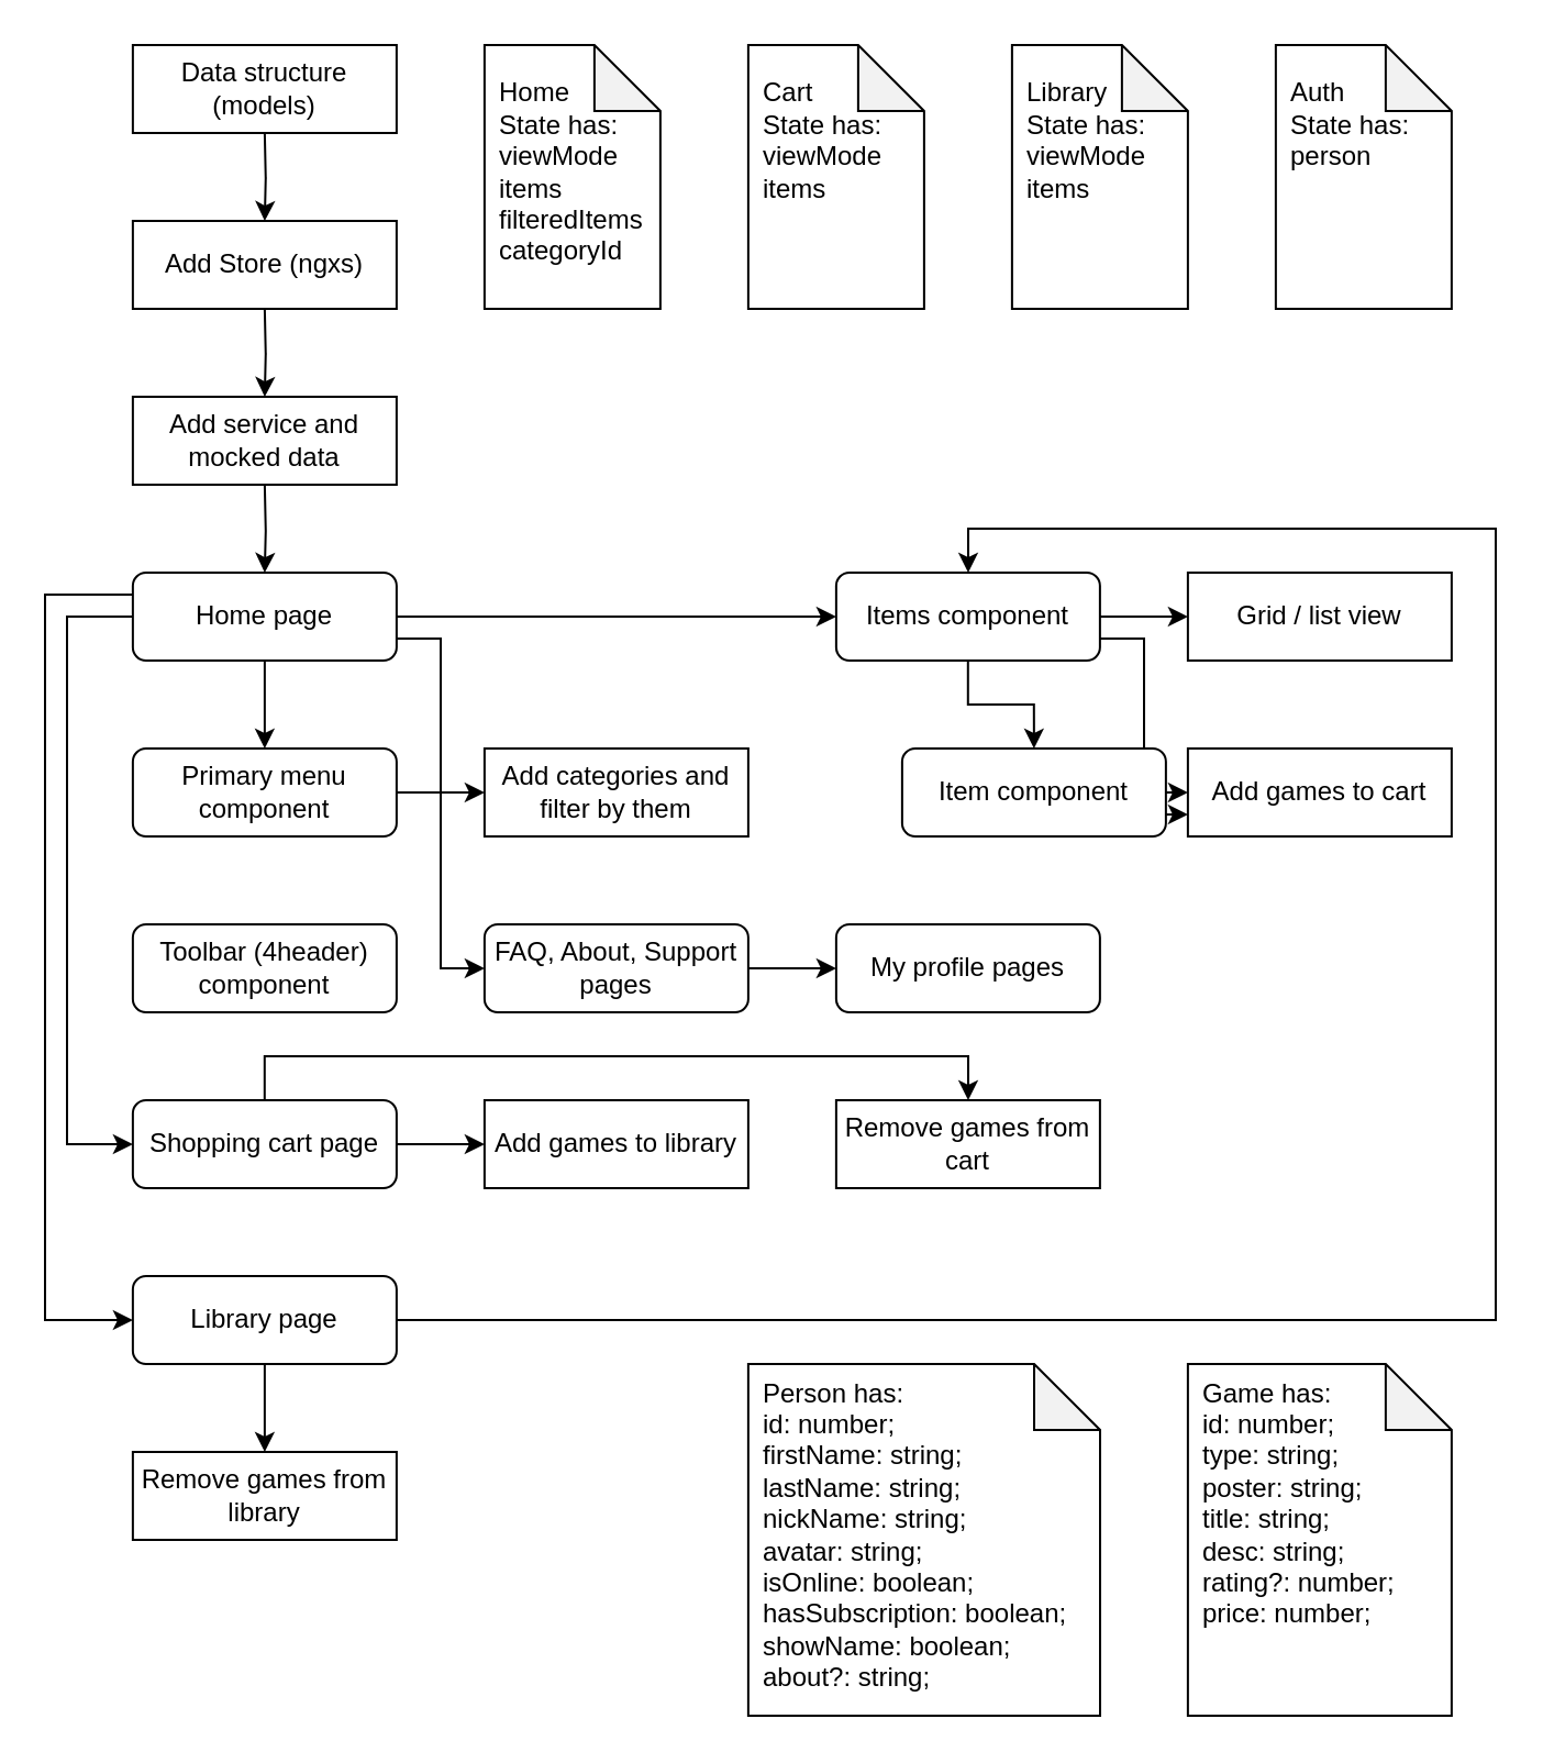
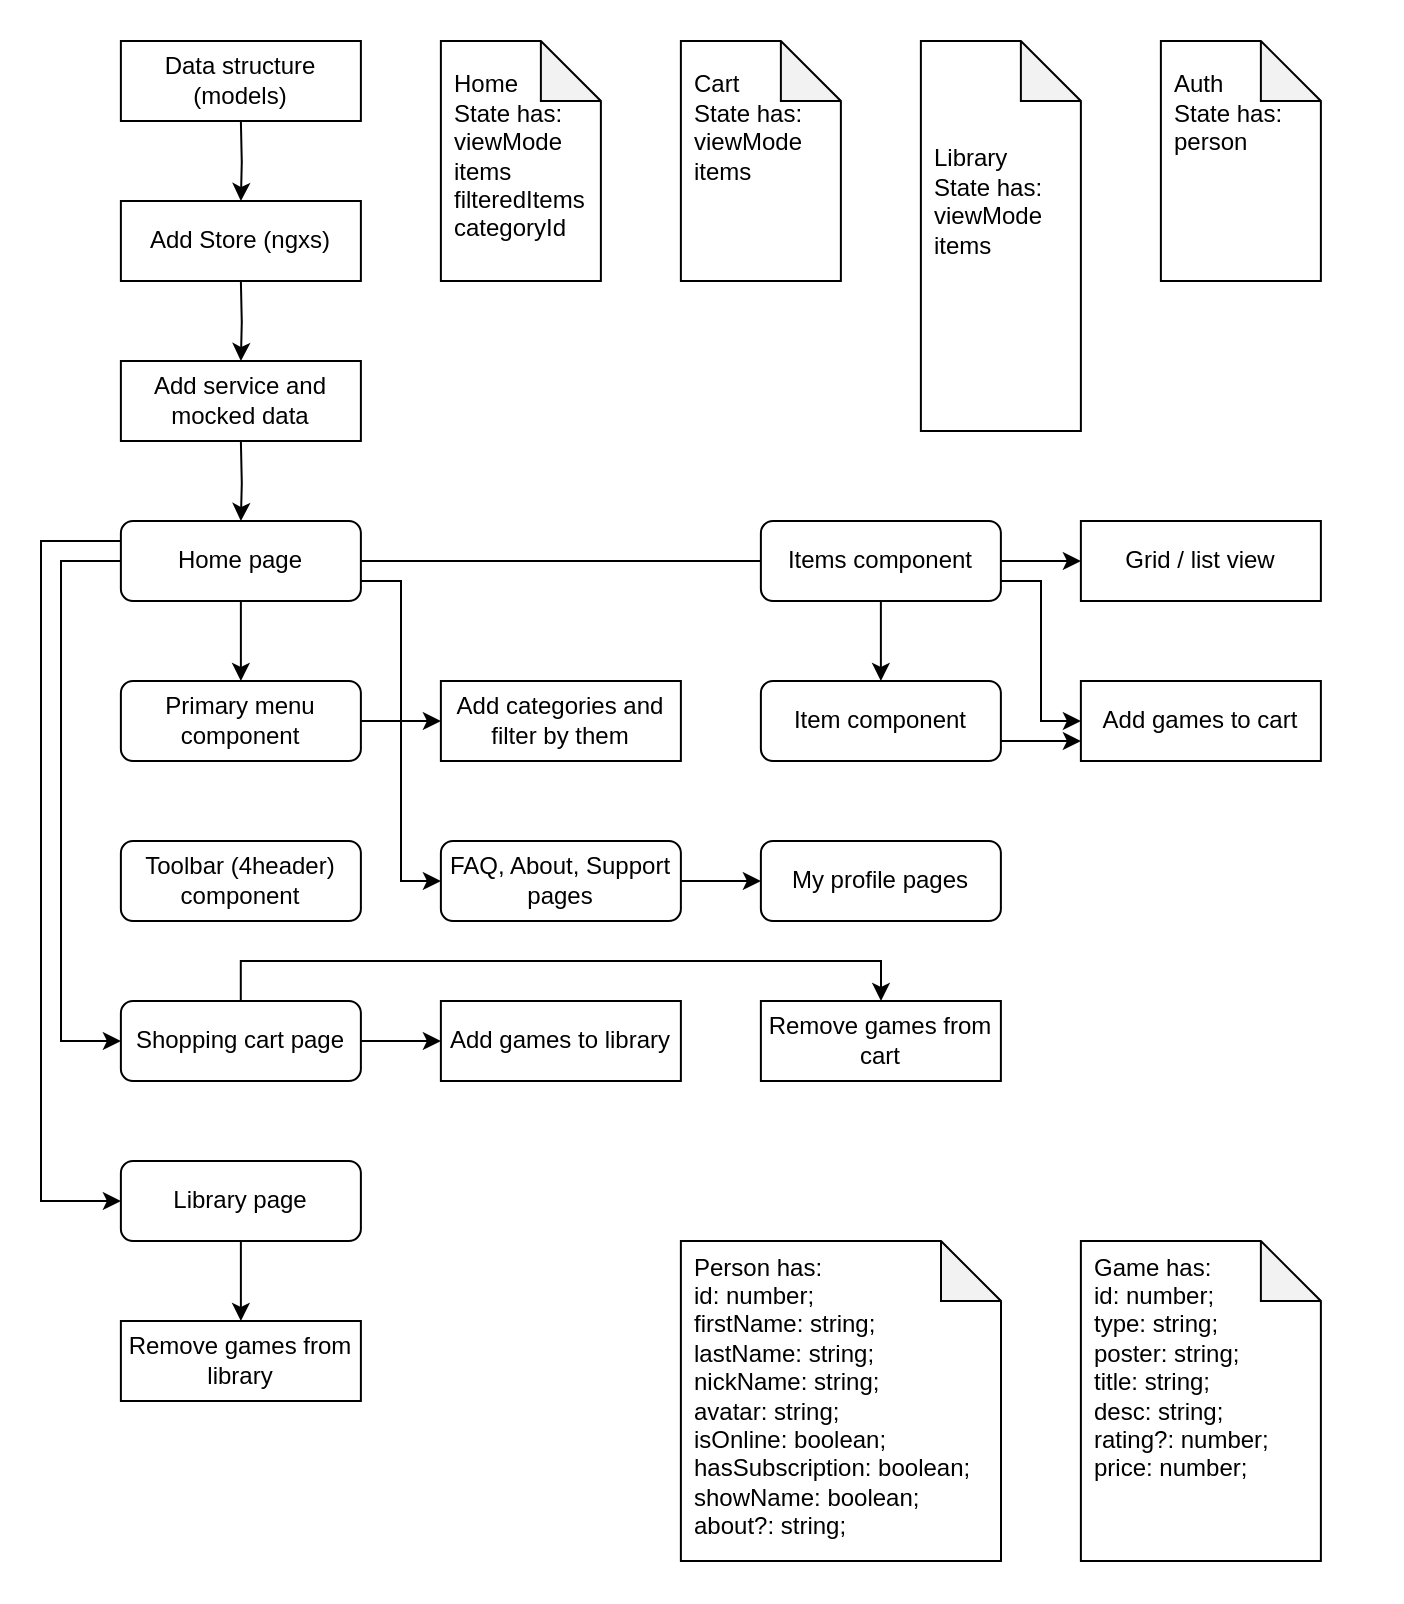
- <mxCell id="39" value="&lt;br&gt;Library&lt;br&gt;State has:&lt;br&gt;viewMode&lt;br&gt;items&lt;br&gt;&lt;br&gt;&lt;br&gt;&lt;br&gt;" style="shape=note;whiteSpace=wrap;html=1;backgroundOutline=1;darkOpacity=0.05;align=left;spacingLeft=5;spacingBottom=5;" vertex="1" parent="1"><mxGeometry x="459.94" y="20" width="80" height="120" as="geometry" /></mxCell>
+ <mxCell id="39" value="&lt;br&gt;Library&lt;br&gt;State has:&lt;br&gt;viewMode&lt;br&gt;items&lt;br&gt;&lt;br&gt;&lt;br&gt;&lt;br&gt;" style="shape=note;whiteSpace=wrap;html=1;backgroundOutline=1;darkOpacity=0.05;align=left;spacingLeft=5;spacingBottom=5;" vertex="1" parent="1"><mxGeometry x="459.94" y="20" width="80" height="195" as="geometry" /></mxCell>
- <mxCell id="4" style="edgeStyle=orthogonalEdgeStyle;rounded=0;orthogonalLoop=1;jettySize=auto;html=1;entryX=0;entryY=0.5;entryDx=0;entryDy=0;exitX=1;exitY=0.5;exitDx=0;exitDy=0;" parent="1" source="11" target="19" edge="1"><mxGeometry relative="1" as="geometry" /></mxCell>
+ <mxCell id="4" style="edgeStyle=orthogonalEdgeStyle;rounded=0;orthogonalLoop=1;jettySize=auto;html=1;entryX=0;entryY=0.5;entryDx=0;entryDy=0;exitX=1;exitY=0.5;exitDx=0;exitDy=0;endArrow=none;" parent="1" source="11" target="19" edge="1"><mxGeometry relative="1" as="geometry" /></mxCell>
- <mxCell id="23" value="Item component" style="rounded=1;whiteSpace=wrap;html=1;" parent="1" vertex="1"><mxGeometry x="409.94" y="340" width="120" height="40" as="geometry" /></mxCell>
+ <mxCell id="23" value="Item component" style="rounded=1;whiteSpace=wrap;html=1;" parent="1" vertex="1"><mxGeometry x="379.94" y="340" width="120" height="40" as="geometry" /></mxCell>
- <mxCell id="27" style="edgeStyle=orthogonalEdgeStyle;rounded=0;orthogonalLoop=1;jettySize=auto;html=1;" parent="1" source="29" target="19" edge="1"><mxGeometry relative="1" as="geometry"><Array as="points"><mxPoint x="680" y="600" /><mxPoint x="680" y="240" /><mxPoint x="440" y="240" /></Array></mxGeometry></mxCell>
